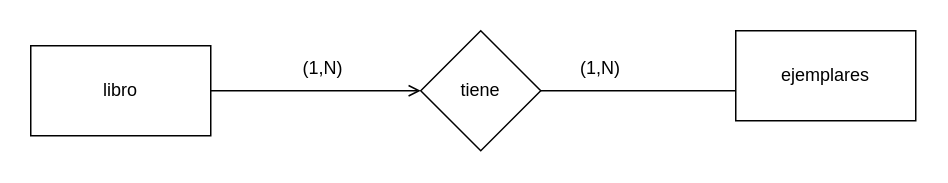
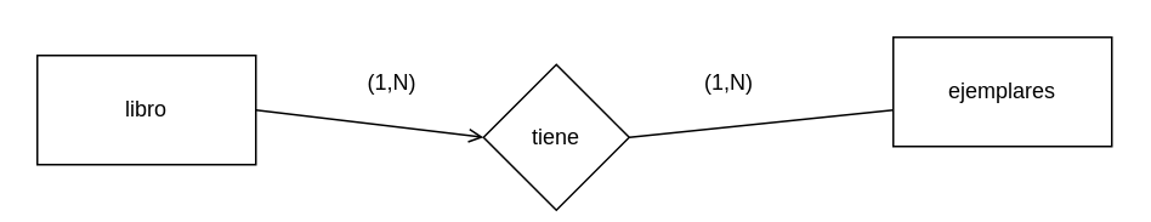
- <mxCell id="4" value="tiene" style="rhombus;whiteSpace=wrap;html=1;" vertex="1" parent="1"><mxGeometry x="280" y="20" width="80" height="80" as="geometry" /></mxCell>
+ <mxCell id="4" value="tiene" style="rhombus;whiteSpace=wrap;html=1;" vertex="1" parent="1"><mxGeometry x="265" y="35" width="80" height="80" as="geometry" /></mxCell>
